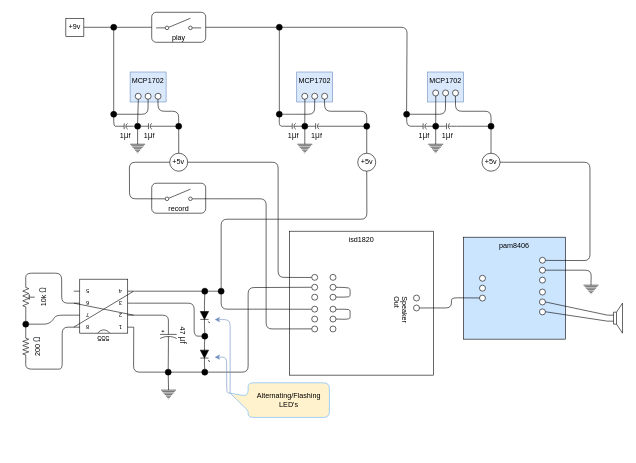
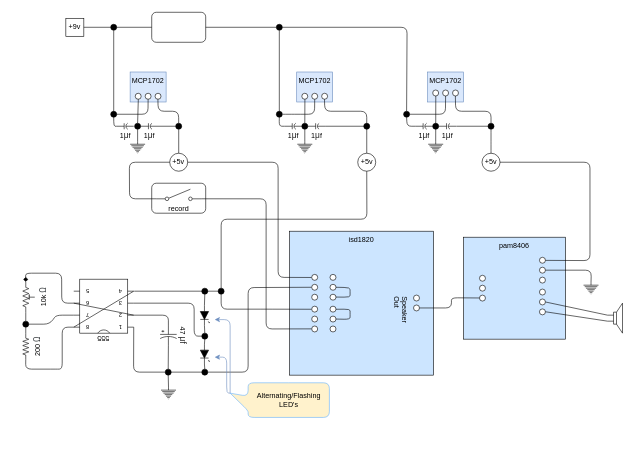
- <mxCell id="14" value="play" style="pointerEvents=1;verticalLabelPosition=bottom;shadow=0;dashed=0;align=center;html=1;verticalAlign=top;shape=mxgraph.electrical.electro-mechanical.simple_switch;" parent="1" vertex="1"><mxGeometry x="259.74" y="30" width="75" height="19" as="geometry" /></mxCell>
- <mxCell id="10" value="" style="endArrow=none;html=1;entryX=1;entryY=0.25;entryDx=0;entryDy=0;entryPerimeter=0;exitX=1;exitY=0;exitDx=0;exitDy=50;exitPerimeter=0;" parent="1" source="6" target="9" edge="1"><mxGeometry width="50" height="50" relative="1" as="geometry"><mxPoint x="42.24" y="445" as="sourcePoint" /><mxPoint x="-127.76" y="715" as="targetPoint" /><Array as="points"><mxPoint x="102.24" y="505" /><mxPoint x="102" y="455" /><mxPoint x="42" y="455" /></Array></mxGeometry></mxCell>
+ <mxCell id="10" value="" style="endArrow=diamond;html=1;entryX=1;entryY=0.25;entryDx=0;entryDy=0;entryPerimeter=0;exitX=1;exitY=0;exitDx=0;exitDy=50;exitPerimeter=0;" parent="1" source="6" target="9" edge="1"><mxGeometry width="50" height="50" relative="1" as="geometry"><mxPoint x="42.24" y="445" as="sourcePoint" /><mxPoint x="-127.76" y="715" as="targetPoint" /><Array as="points"><mxPoint x="102.24" y="505" /><mxPoint x="102" y="455" /><mxPoint x="42" y="455" /></Array></mxGeometry></mxCell>
- <mxCell id="2" value="isd1820" style="whiteSpace=wrap;html=1;aspect=fixed;labelBackgroundColor=none;fillColor=#ffffff;align=center;verticalAlign=top;" parent="1" vertex="1"><mxGeometry x="482.24" y="385" width="240" height="240" as="geometry" /></mxCell>
+ <mxCell id="2" value="isd1820" style="whiteSpace=wrap;html=1;aspect=fixed;labelBackgroundColor=none;fillColor=#CCE5FF;align=center;verticalAlign=top;" parent="1" vertex="1"><mxGeometry x="482.24" y="385" width="240" height="240" as="geometry" /></mxCell>
